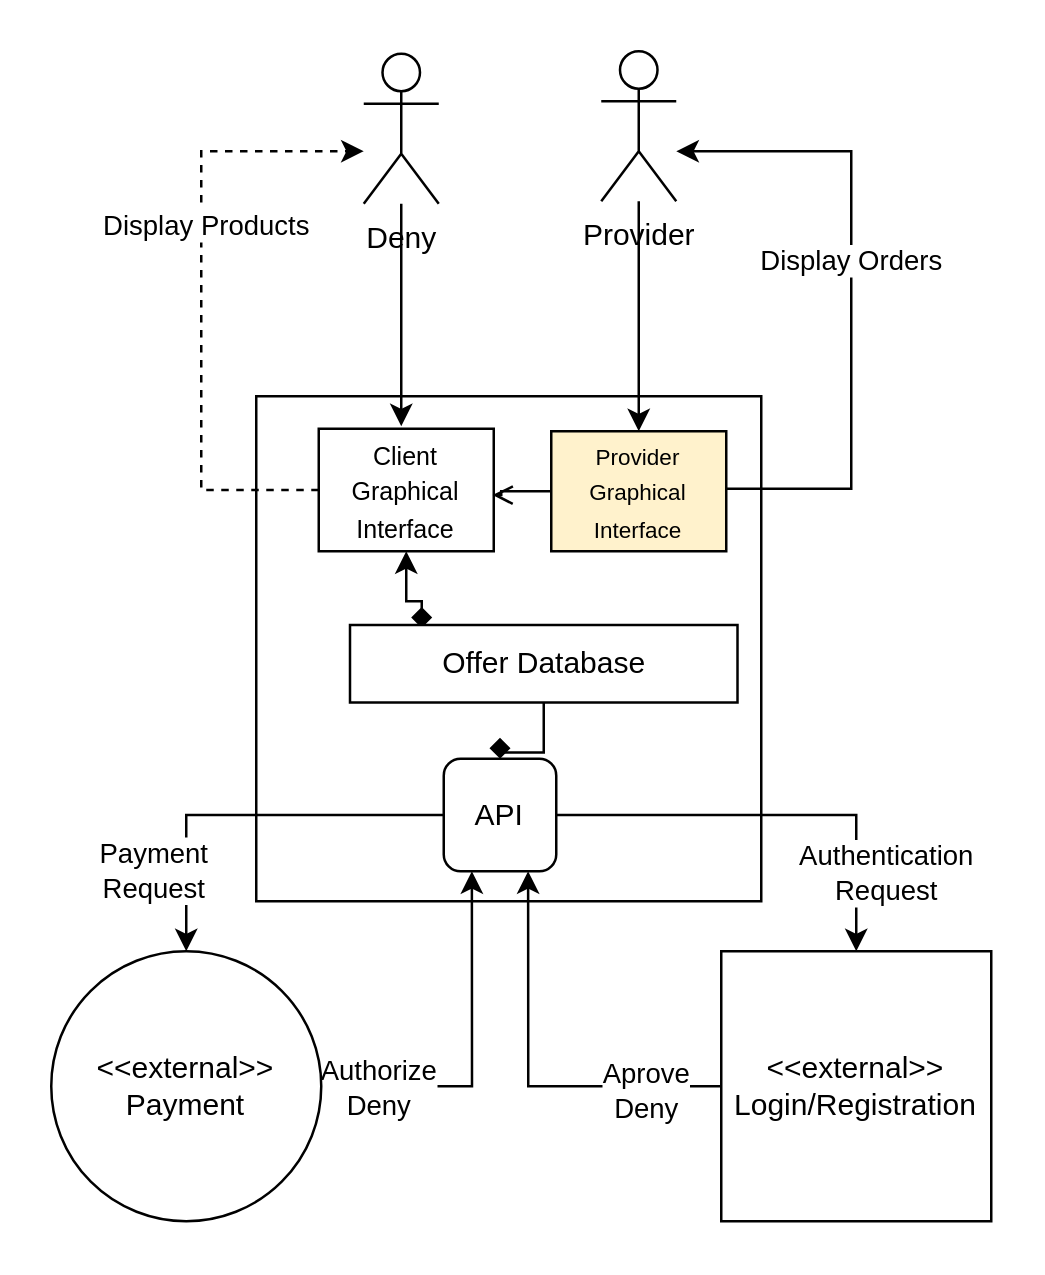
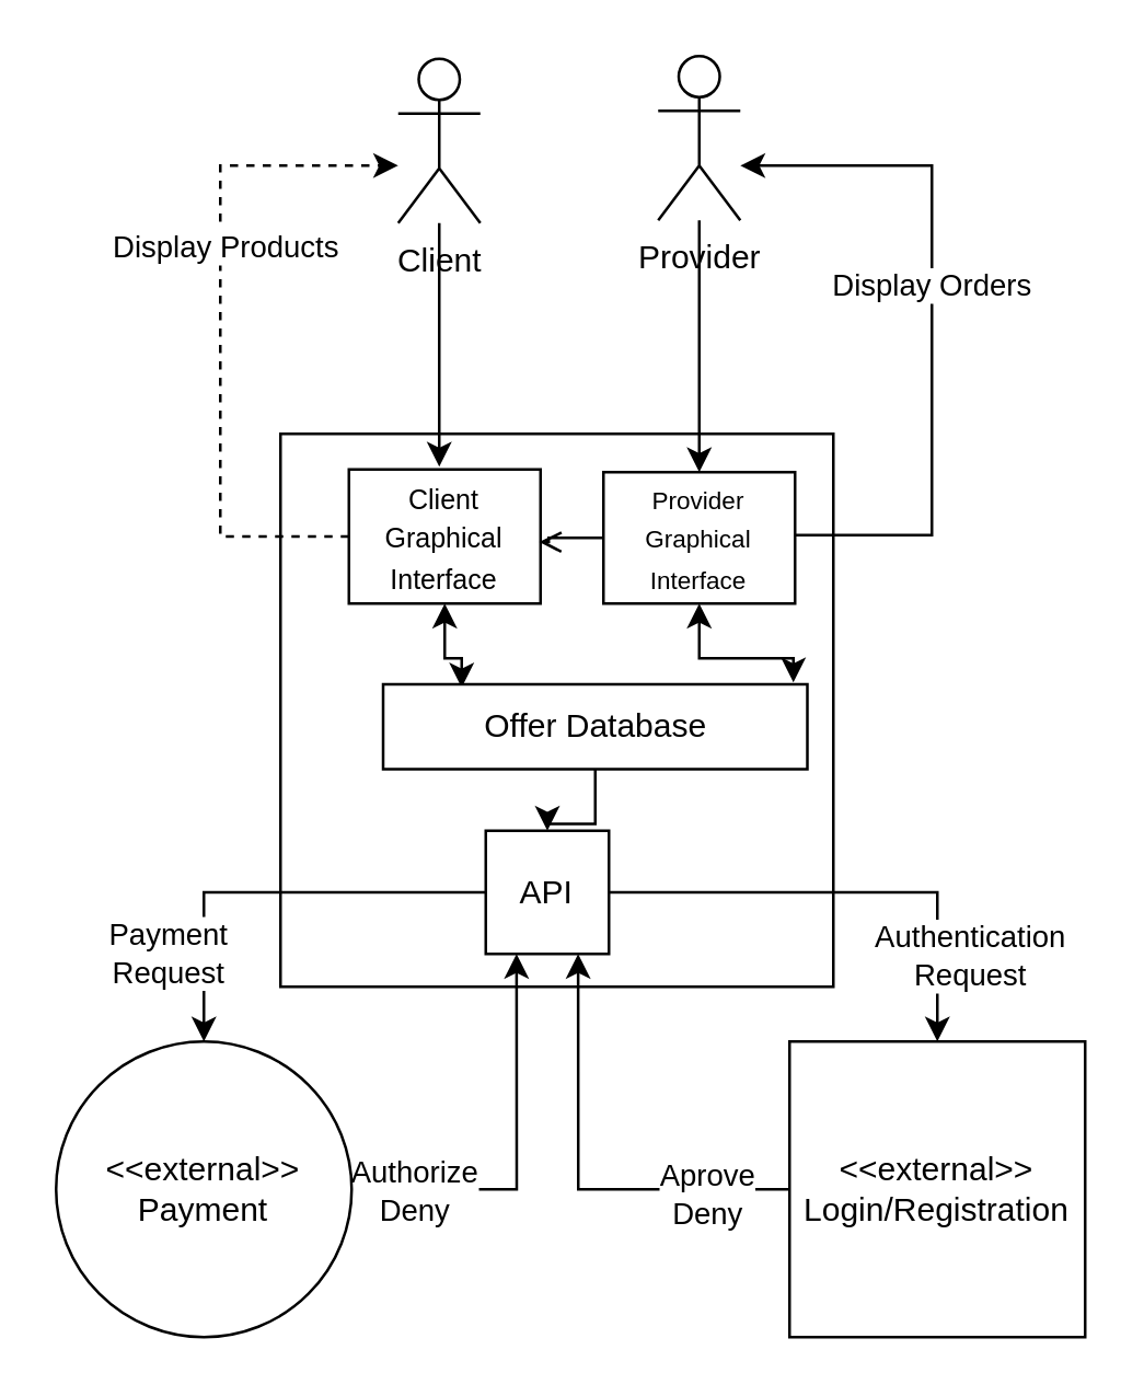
- <mxCell id="5" value="Deny" style="shape=umlActor;verticalLabelPosition=bottom;verticalAlign=top;html=1;outlineConnect=0;" parent="1" vertex="1"><mxGeometry x="145" y="21" width="30" height="60" as="geometry" /></mxCell>
+ <mxCell id="5" value="Client" style="shape=umlActor;verticalLabelPosition=bottom;verticalAlign=top;html=1;outlineConnect=0;" parent="1" vertex="1"><mxGeometry x="145" y="21" width="30" height="60" as="geometry" /></mxCell>
- <mxCell id="25" value="&lt;font style=&quot;font-size: 9px;&quot;&gt;Provider Graphical Interface&lt;/font&gt;" style="rounded=0;whiteSpace=wrap;html=1;fillColor=#fff2cc;" parent="1" vertex="1"><mxGeometry x="220" y="172" width="70" height="48" as="geometry" /></mxCell>
+ <mxCell id="25" value="&lt;font style=&quot;font-size: 9px;&quot;&gt;Provider Graphical Interface&lt;/font&gt;" style="rounded=0;whiteSpace=wrap;html=1;" parent="1" vertex="1"><mxGeometry x="220" y="172" width="70" height="48" as="geometry" /></mxCell>
+ <mxCell id="23" style="edgeStyle=orthogonalEdgeStyle;rounded=0;orthogonalLoop=1;jettySize=auto;html=1;entryX=0.967;entryY=-0.022;entryDx=0;entryDy=0;entryPerimeter=0;endArrow=classic;endFill=1;startArrow=classic;startFill=1;" parent="1" source="25" target="28" edge="1"><mxGeometry relative="1" as="geometry" /></mxCell>
- <mxCell id="19" style="edgeStyle=orthogonalEdgeStyle;rounded=0;orthogonalLoop=1;jettySize=auto;html=1;startArrow=classic;startFill=1;entryX=0.185;entryY=0.039;entryDx=0;entryDy=0;entryPerimeter=0;endArrow=diamond;" parent="1" source="20" target="28" edge="1"><mxGeometry relative="1" as="geometry"><mxPoint x="160" y="250" as="targetPoint" /></mxGeometry></mxCell>
+ <mxCell id="19" style="edgeStyle=orthogonalEdgeStyle;rounded=0;orthogonalLoop=1;jettySize=auto;html=1;startArrow=classic;startFill=1;entryX=0.185;entryY=0.039;entryDx=0;entryDy=0;entryPerimeter=0;" parent="1" source="20" target="28" edge="1"><mxGeometry relative="1" as="geometry"><mxPoint x="160" y="250" as="targetPoint" /></mxGeometry></mxCell>
- <mxCell id="27" style="edgeStyle=orthogonalEdgeStyle;rounded=0;orthogonalLoop=1;jettySize=auto;html=1;entryX=0.5;entryY=0;entryDx=0;entryDy=0;endArrow=diamond;" parent="1" source="28" target="16" edge="1"><mxGeometry relative="1" as="geometry" /></mxCell>
+ <mxCell id="27" style="edgeStyle=orthogonalEdgeStyle;rounded=0;orthogonalLoop=1;jettySize=auto;html=1;entryX=0.5;entryY=0;entryDx=0;entryDy=0;" parent="1" source="28" target="16" edge="1"><mxGeometry relative="1" as="geometry" /></mxCell>
- <mxCell id="16" value="API" style="whiteSpace=wrap;html=1;aspect=fixed;align=center;rounded=1;" parent="1" vertex="1"><mxGeometry x="177" y="303" width="45" height="45" as="geometry" /></mxCell>
+ <mxCell id="16" value="API" style="whiteSpace=wrap;html=1;aspect=fixed;align=center;" parent="1" vertex="1"><mxGeometry x="177" y="303" width="45" height="45" as="geometry" /></mxCell>
